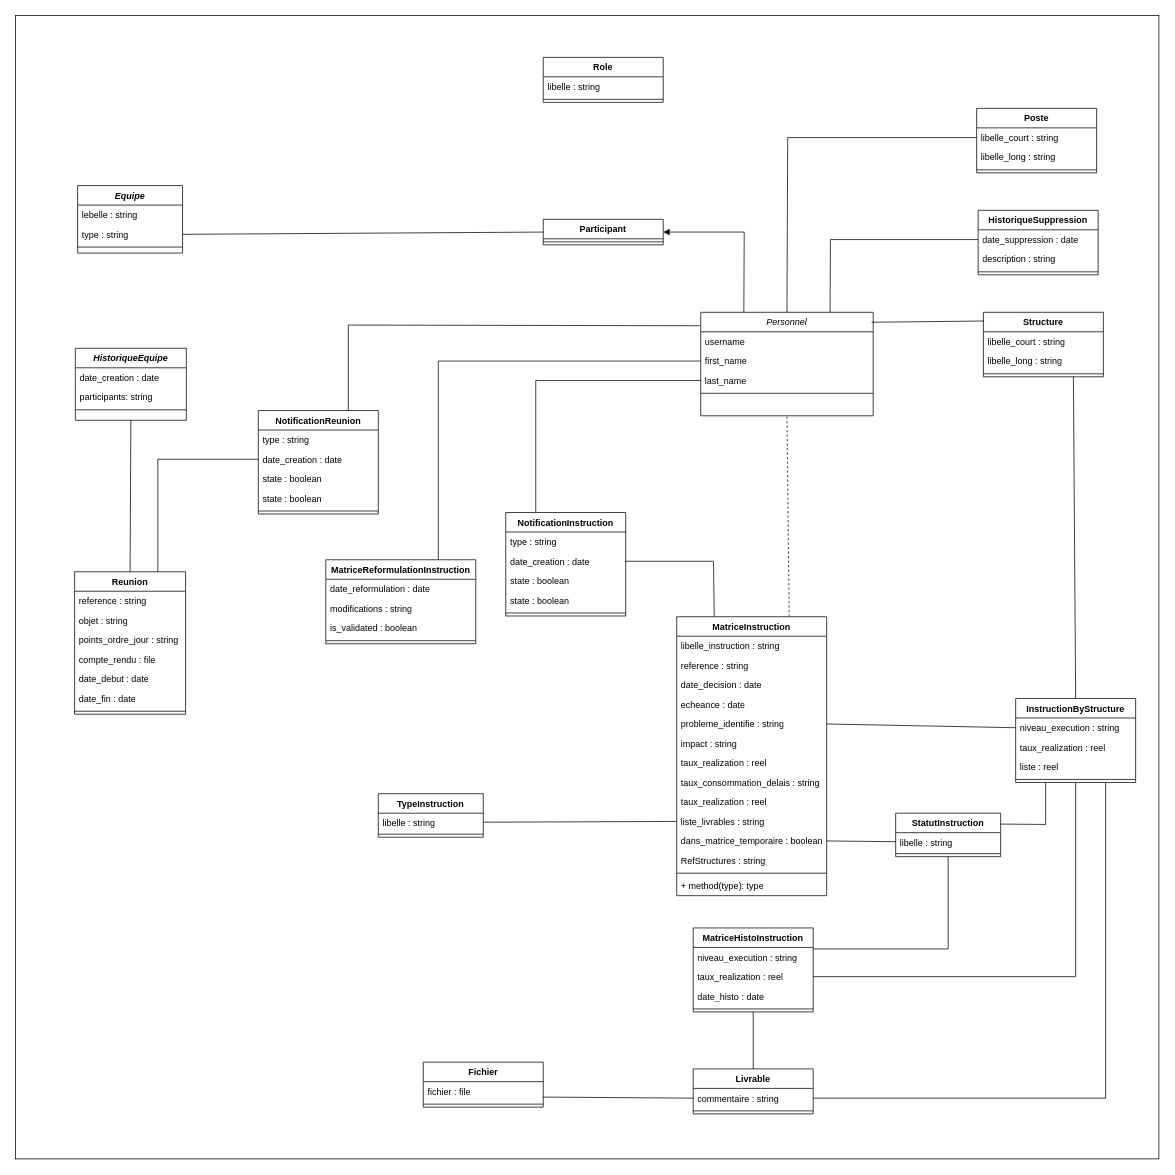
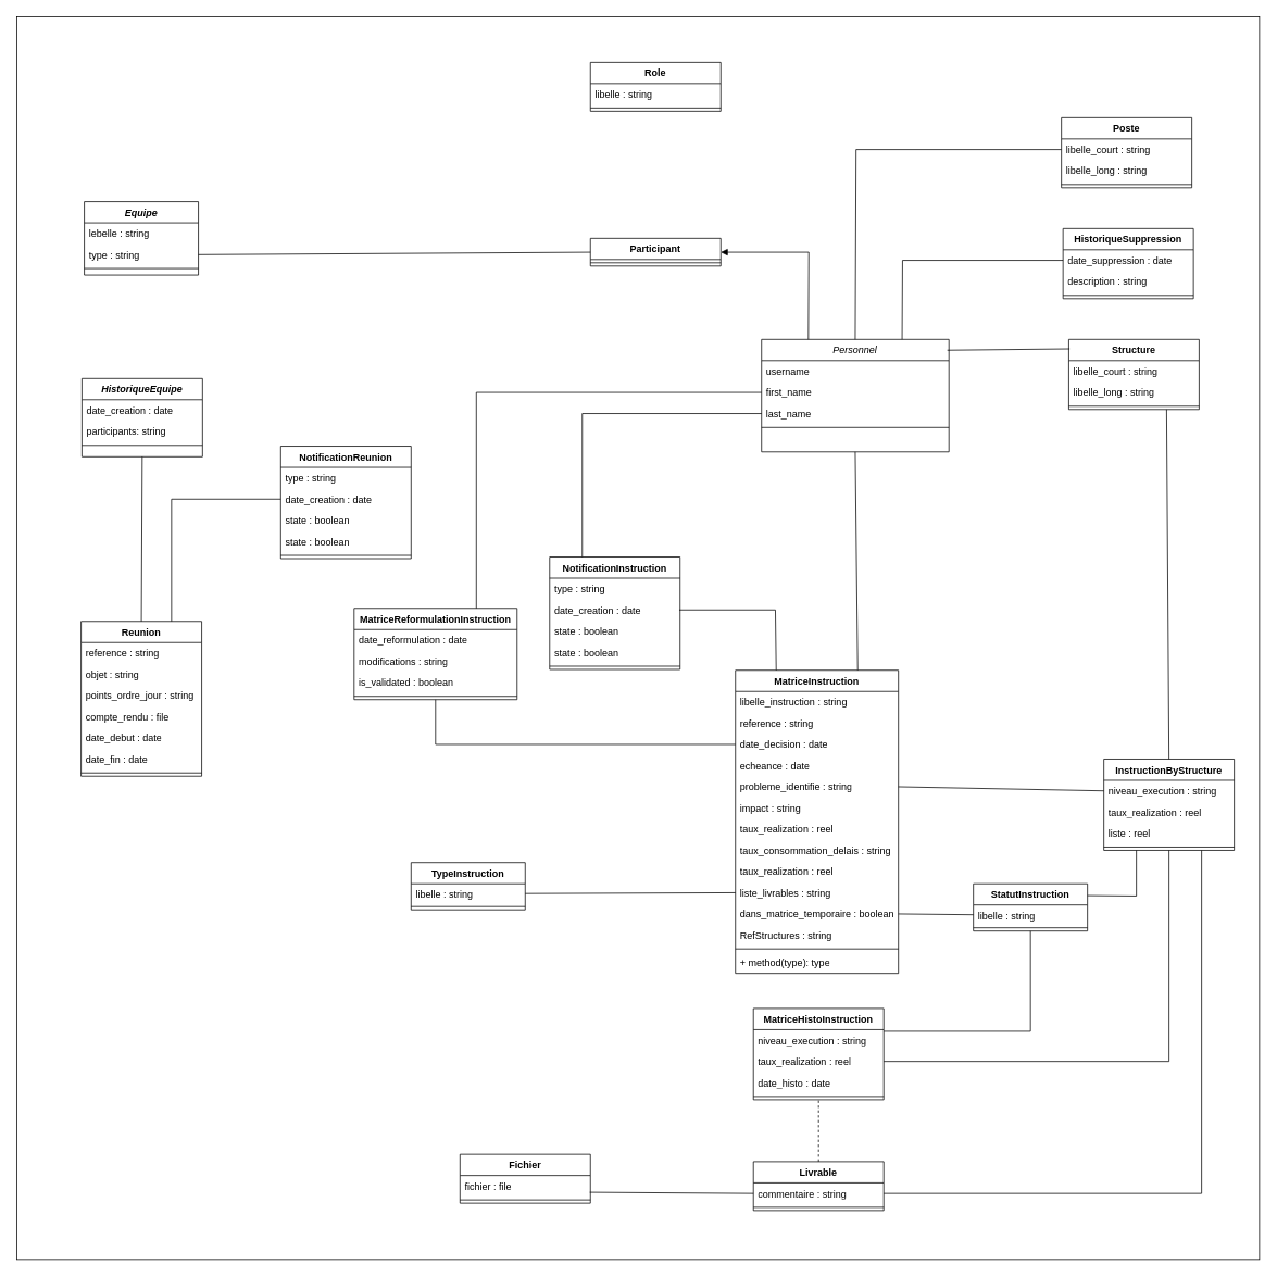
- <mxCell id="98" value="" style="endArrow=none;html=1;rounded=0;exitX=0.75;exitY=0;exitDx=0;exitDy=0;entryX=-0.005;entryY=0.13;entryDx=0;entryDy=0;entryPerimeter=0;" edge="1" parent="1" source="30" target="3"><mxGeometry width="50" height="50" relative="1" as="geometry"><mxPoint x="574" y="523" as="sourcePoint" /><mxPoint x="624" y="473" as="targetPoint" /><Array as="points"><mxPoint x="464" y="433" /></Array></mxGeometry></mxCell>
- <mxCell id="102" value="" style="endArrow=none;html=1;rounded=0;entryX=0.5;entryY=1;entryDx=0;entryDy=0;exitX=0.75;exitY=0;exitDx=0;exitDy=0;dashed=1;" edge="1" parent="1" source="47" target="3"><mxGeometry width="50" height="50" relative="1" as="geometry"><mxPoint x="954" y="663" as="sourcePoint" /><mxPoint x="1004" y="613" as="targetPoint" /></mxGeometry></mxCell>
+ <mxCell id="102" value="" style="endArrow=none;html=1;rounded=0;entryX=0.5;entryY=1;entryDx=0;entryDy=0;exitX=0.75;exitY=0;exitDx=0;exitDy=0;" edge="1" parent="1" source="47" target="3"><mxGeometry width="50" height="50" relative="1" as="geometry"><mxPoint x="954" y="663" as="sourcePoint" /><mxPoint x="1004" y="613" as="targetPoint" /></mxGeometry></mxCell>
+ <mxCell id="97" value="" style="endArrow=none;html=1;rounded=0;entryX=0.5;entryY=1;entryDx=0;entryDy=0;exitX=0;exitY=0.5;exitDx=0;exitDy=0;" edge="1" parent="1" source="50" target="42"><mxGeometry width="50" height="50" relative="1" as="geometry"><mxPoint x="444" y="893" as="sourcePoint" /><mxPoint x="494" y="843" as="targetPoint" /><Array as="points"><mxPoint x="534" y="913" /></Array></mxGeometry></mxCell>
- <mxCell id="117" value="" style="endArrow=none;html=1;rounded=0;entryX=0.5;entryY=1;entryDx=0;entryDy=0;exitX=0.5;exitY=0;exitDx=0;exitDy=0;" edge="1" parent="1" source="77" target="62"><mxGeometry width="50" height="50" relative="1" as="geometry"><mxPoint x="1214" y="1523" as="sourcePoint" /><mxPoint x="1264" y="1473" as="targetPoint" /></mxGeometry></mxCell>
+ <mxCell id="117" value="" style="endArrow=none;html=1;rounded=0;entryX=0.5;entryY=1;entryDx=0;entryDy=0;exitX=0.5;exitY=0;exitDx=0;exitDy=0;dashed=1;" edge="1" parent="1" source="77" target="62"><mxGeometry width="50" height="50" relative="1" as="geometry"><mxPoint x="1214" y="1523" as="sourcePoint" /><mxPoint x="1264" y="1473" as="targetPoint" /></mxGeometry></mxCell>
